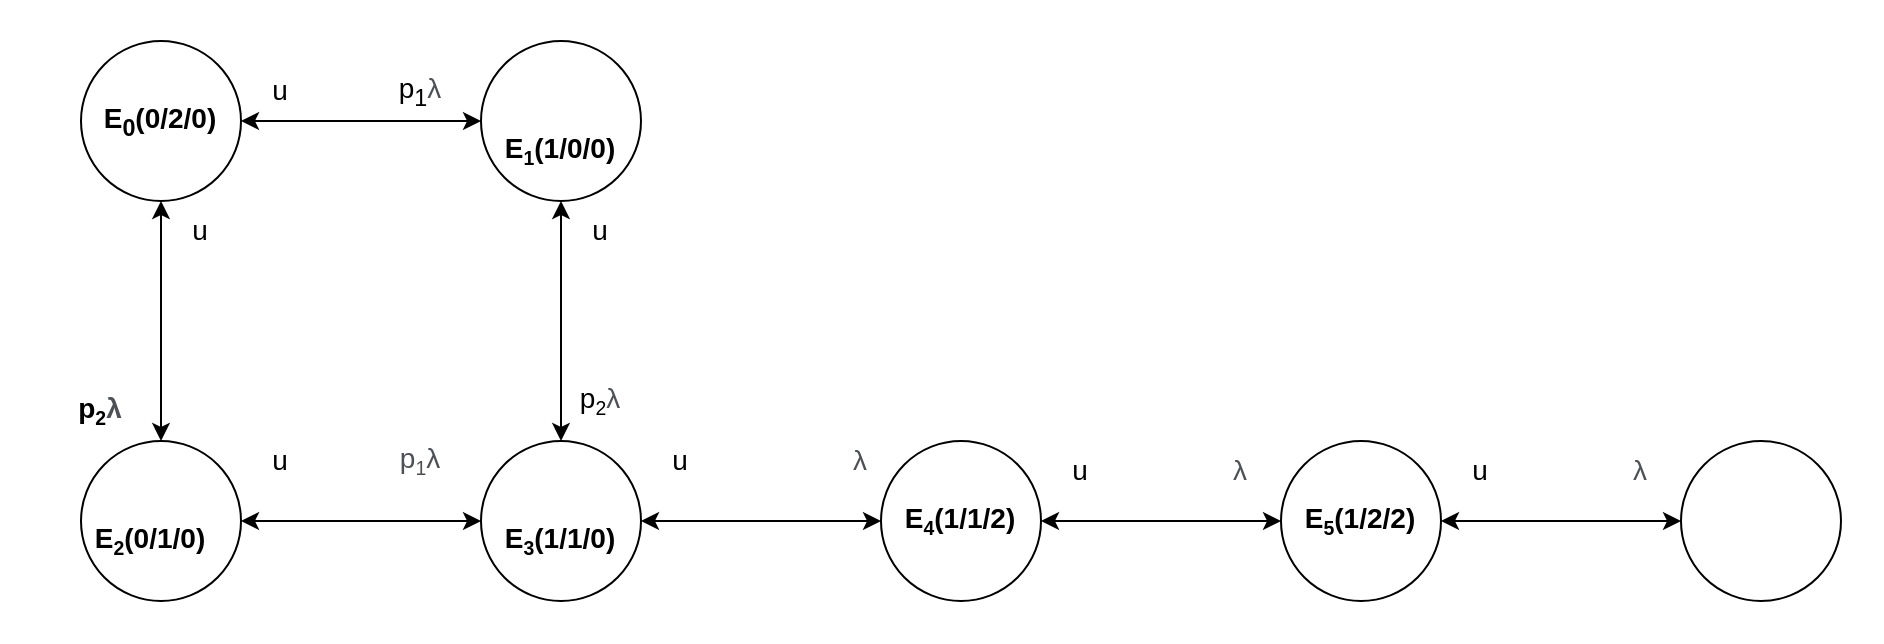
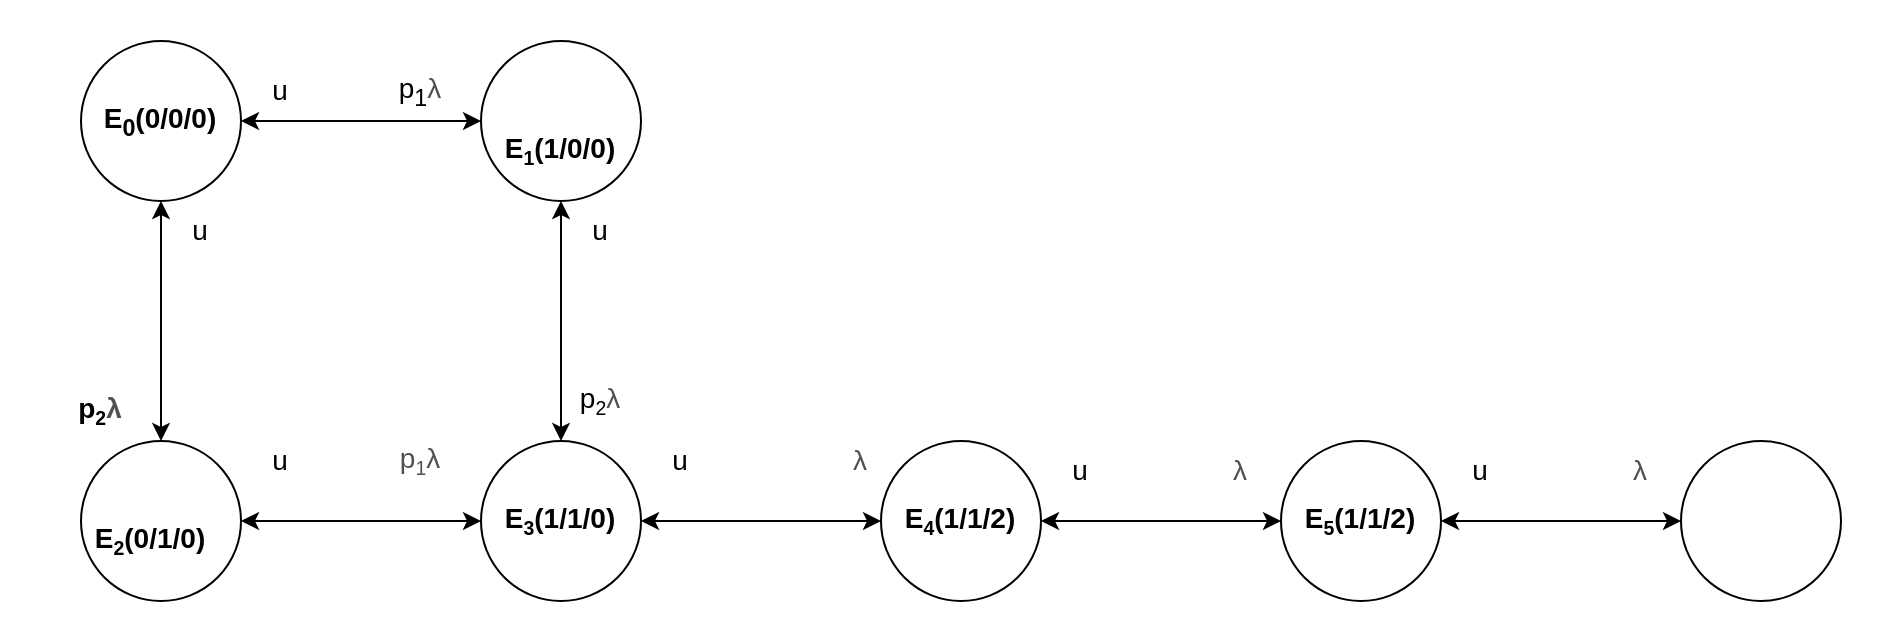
- <mxCell id="9" value="&lt;font style=&quot;font-size: 14px;&quot;&gt;&lt;b&gt;E&lt;sub&gt;0&lt;/sub&gt;(0/2/0)&lt;/b&gt;&lt;/font&gt;" style="text;html=1;align=center;verticalAlign=middle;whiteSpace=wrap;rounded=0;" vertex="1" parent="1"><mxGeometry x="50" y="45" width="60" height="30" as="geometry" /></mxCell>
+ <mxCell id="9" value="&lt;font style=&quot;font-size: 14px;&quot;&gt;&lt;b&gt;E&lt;sub&gt;0&lt;/sub&gt;(0/0/0)&lt;/b&gt;&lt;/font&gt;" style="text;html=1;align=center;verticalAlign=middle;whiteSpace=wrap;rounded=0;" vertex="1" parent="1"><mxGeometry x="50" y="45" width="60" height="30" as="geometry" /></mxCell>
- <mxCell id="14" value="&lt;b&gt;&lt;font style=&quot;font-size: 14px;&quot;&gt;E&lt;/font&gt;&lt;font style=&quot;font-size: 11.667px;&quot;&gt;&lt;sub&gt;5&lt;/sub&gt;&lt;/font&gt;&lt;font style=&quot;&quot;&gt;&lt;span style=&quot;font-size: 14px;&quot;&gt;(1/2/2)&lt;/span&gt;&lt;/font&gt;&lt;/b&gt;" style="text;html=1;align=center;verticalAlign=middle;whiteSpace=wrap;rounded=0;" vertex="1" parent="1"><mxGeometry x="650" y="245" width="60" height="30" as="geometry" /></mxCell>
+ <mxCell id="14" value="&lt;b&gt;&lt;font style=&quot;font-size: 14px;&quot;&gt;E&lt;/font&gt;&lt;font style=&quot;font-size: 11.667px;&quot;&gt;&lt;sub&gt;5&lt;/sub&gt;&lt;/font&gt;&lt;font style=&quot;&quot;&gt;&lt;span style=&quot;font-size: 14px;&quot;&gt;(1/1/2)&lt;/span&gt;&lt;/font&gt;&lt;/b&gt;" style="text;html=1;align=center;verticalAlign=middle;whiteSpace=wrap;rounded=0;" vertex="1" parent="1"><mxGeometry x="650" y="245" width="60" height="30" as="geometry" /></mxCell>
- <mxCell id="11" value="&lt;b&gt;&lt;font style=&quot;font-size: 14px;&quot;&gt;E&lt;/font&gt;&lt;font style=&quot;font-size: 11.667px;&quot;&gt;&lt;sub&gt;3&lt;/sub&gt;&lt;/font&gt;&lt;font style=&quot;&quot;&gt;&lt;span style=&quot;font-size: 14px;&quot;&gt;(1/1/0)&lt;/span&gt;&lt;/font&gt;&lt;/b&gt;" style="text;html=1;align=center;verticalAlign=middle;whiteSpace=wrap;rounded=0;" vertex="1" parent="1"><mxGeometry x="250" y="255" width="60" height="30" as="geometry" /></mxCell>
+ <mxCell id="11" value="&lt;b&gt;&lt;font style=&quot;font-size: 14px;&quot;&gt;E&lt;/font&gt;&lt;font style=&quot;font-size: 11.667px;&quot;&gt;&lt;sub&gt;3&lt;/sub&gt;&lt;/font&gt;&lt;font style=&quot;&quot;&gt;&lt;span style=&quot;font-size: 14px;&quot;&gt;(1/1/0)&lt;/span&gt;&lt;/font&gt;&lt;/b&gt;" style="text;html=1;align=center;verticalAlign=middle;whiteSpace=wrap;rounded=0;" vertex="1" parent="1"><mxGeometry x="250" y="245" width="60" height="30" as="geometry" /></mxCell>
